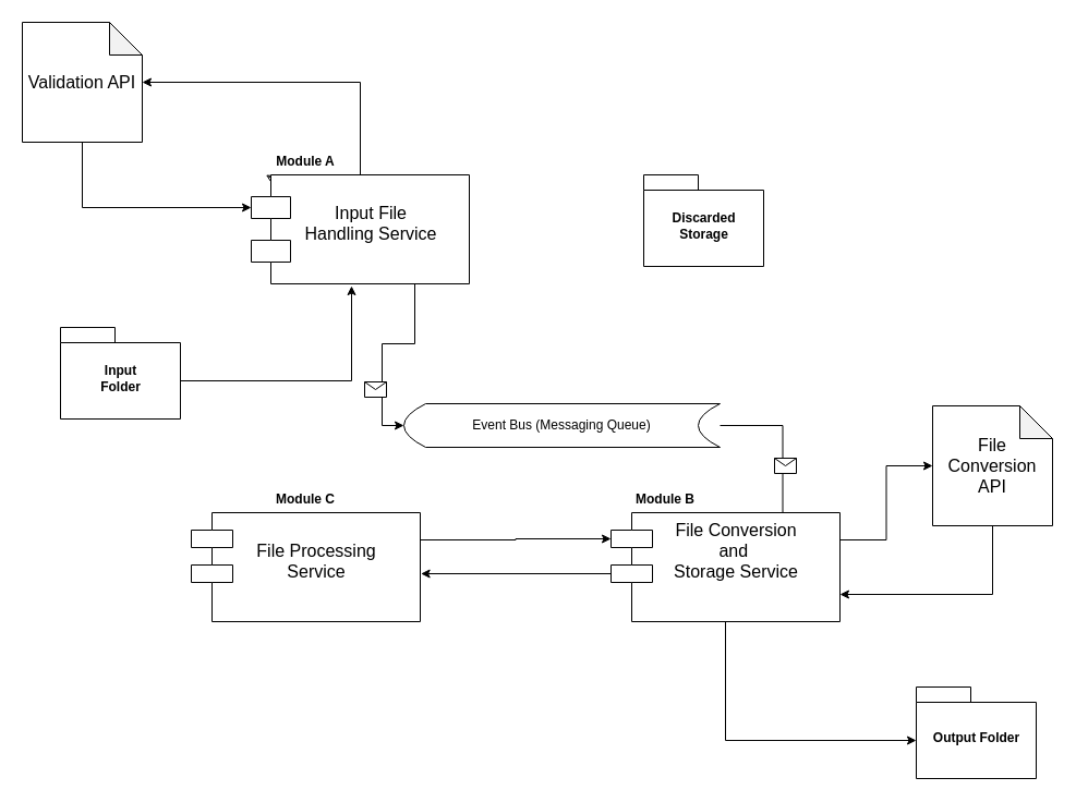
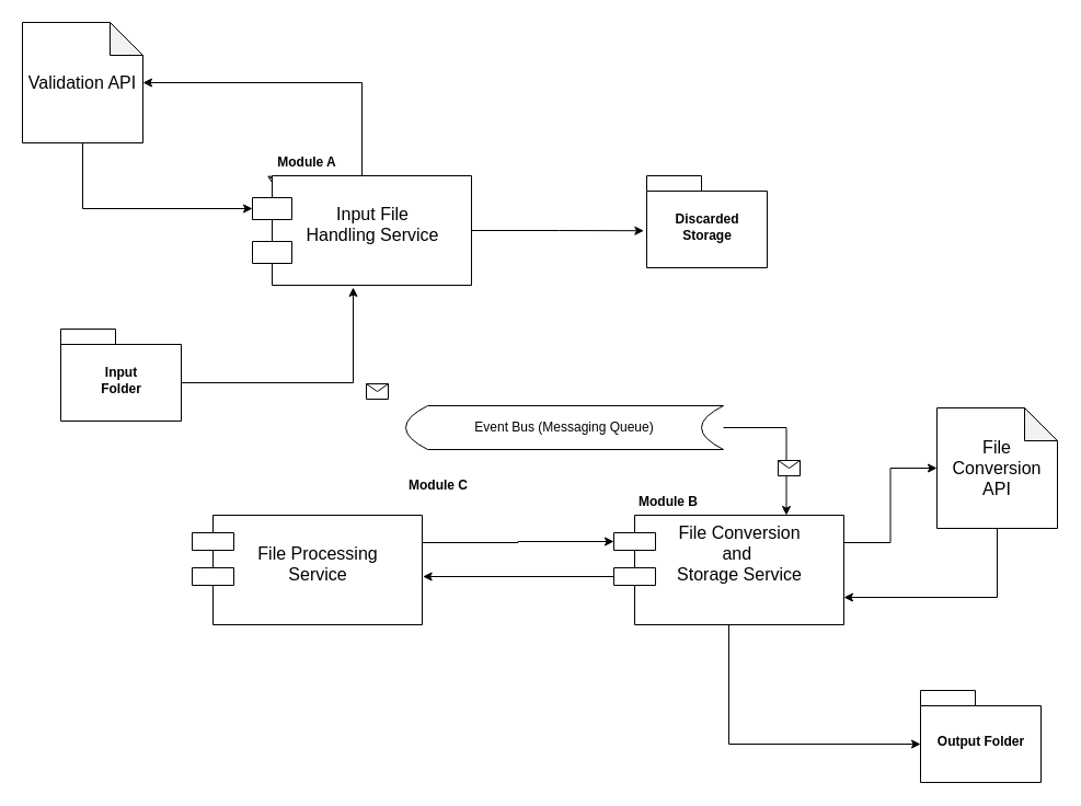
+ <mxCell id="14" style="edgeStyle=orthogonalEdgeStyle;rounded=0;orthogonalLoop=1;jettySize=auto;html=1;exitX=1;exitY=0.5;exitDx=0;exitDy=0;entryX=-0.024;entryY=0.598;entryDx=0;entryDy=0;entryPerimeter=0;fontSize=15;" edge="1" parent="1" source="16" target="17"><mxGeometry relative="1" as="geometry" /></mxCell>
- <mxCell id="15" style="edgeStyle=orthogonalEdgeStyle;rounded=0;orthogonalLoop=1;jettySize=auto;html=1;exitX=0.75;exitY=1;exitDx=0;exitDy=0;fontSize=15;entryX=0;entryY=0.5;entryDx=0;entryDy=0;" edge="1" parent="1" source="16" target="9"><mxGeometry relative="1" as="geometry"><mxPoint x="350" y="380" as="targetPoint" /></mxGeometry></mxCell>
- <mxCell id="19" value="Module C" style="text;align=center;fontStyle=1;verticalAlign=middle;spacingLeft=3;spacingRight=3;strokeColor=none;rotatable=0;points=[[0,0.5],[1,0.5]];portConstraint=eastwest;" vertex="1" parent="1"><mxGeometry x="240" y="444" width="80" height="26" as="geometry" /></mxCell>
+ <mxCell id="19" value="Module C" style="text;align=center;fontStyle=1;verticalAlign=middle;spacingLeft=3;spacingRight=3;strokeColor=none;rotatable=0;points=[[0,0.5],[1,0.5]];portConstraint=eastwest;" vertex="1" parent="1"><mxGeometry x="360" y="429" width="80" height="26" as="geometry" /></mxCell>
- <mxCell id="8" style="edgeStyle=orthogonalEdgeStyle;rounded=0;orthogonalLoop=1;jettySize=auto;html=1;exitX=1;exitY=0.5;exitDx=0;exitDy=0;entryX=0.75;entryY=0;entryDx=0;entryDy=0;fontSize=15;endArrow=none;" edge="1" parent="1" source="9" target="7"><mxGeometry relative="1" as="geometry" /></mxCell>
+ <mxCell id="8" style="edgeStyle=orthogonalEdgeStyle;rounded=0;orthogonalLoop=1;jettySize=auto;html=1;exitX=1;exitY=0.5;exitDx=0;exitDy=0;entryX=0.75;entryY=0;entryDx=0;entryDy=0;fontSize=15;" edge="1" parent="1" source="9" target="7"><mxGeometry relative="1" as="geometry" /></mxCell>
